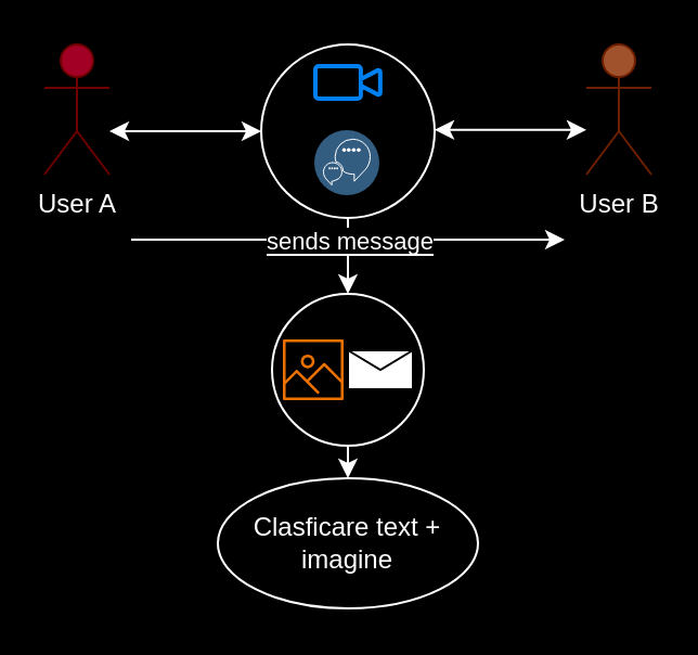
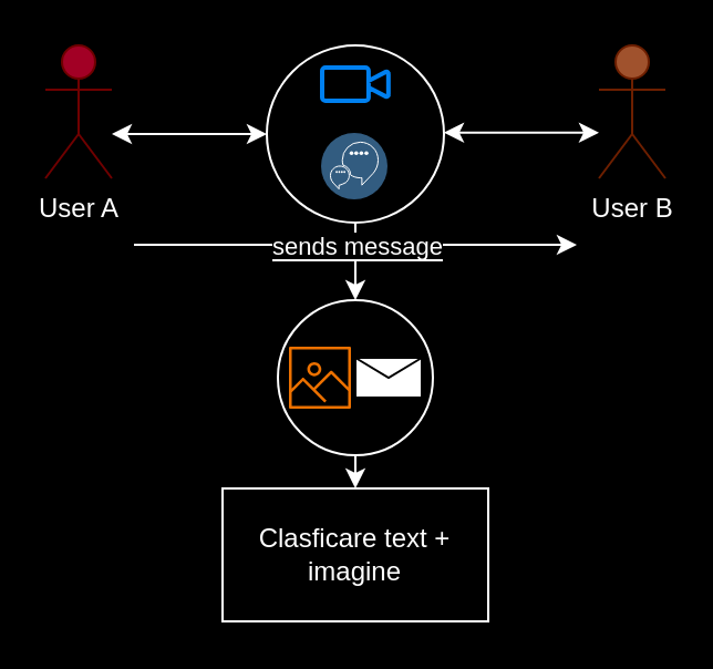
- <mxCell id="13" value="&lt;font style=&quot;background-color: rgb(0, 0, 0);&quot; color=&quot;#ffffff&quot;&gt;Clasficare text + imagine&lt;/font&gt;" style="ellipse;whiteSpace=wrap;html=1;fillColor=#000000;strokeColor=#FFFFFF;" vertex="1" parent="1"><mxGeometry x="100" y="220" width="120" height="60" as="geometry" /></mxCell>
+ <mxCell id="13" value="&lt;font style=&quot;background-color: rgb(0, 0, 0);&quot; color=&quot;#ffffff&quot;&gt;Clasficare text + imagine&lt;/font&gt;" style="rounded=0;whiteSpace=wrap;html=1;fillColor=#000000;strokeColor=#FFFFFF;" vertex="1" parent="1"><mxGeometry x="100" y="220" width="120" height="60" as="geometry" /></mxCell>
